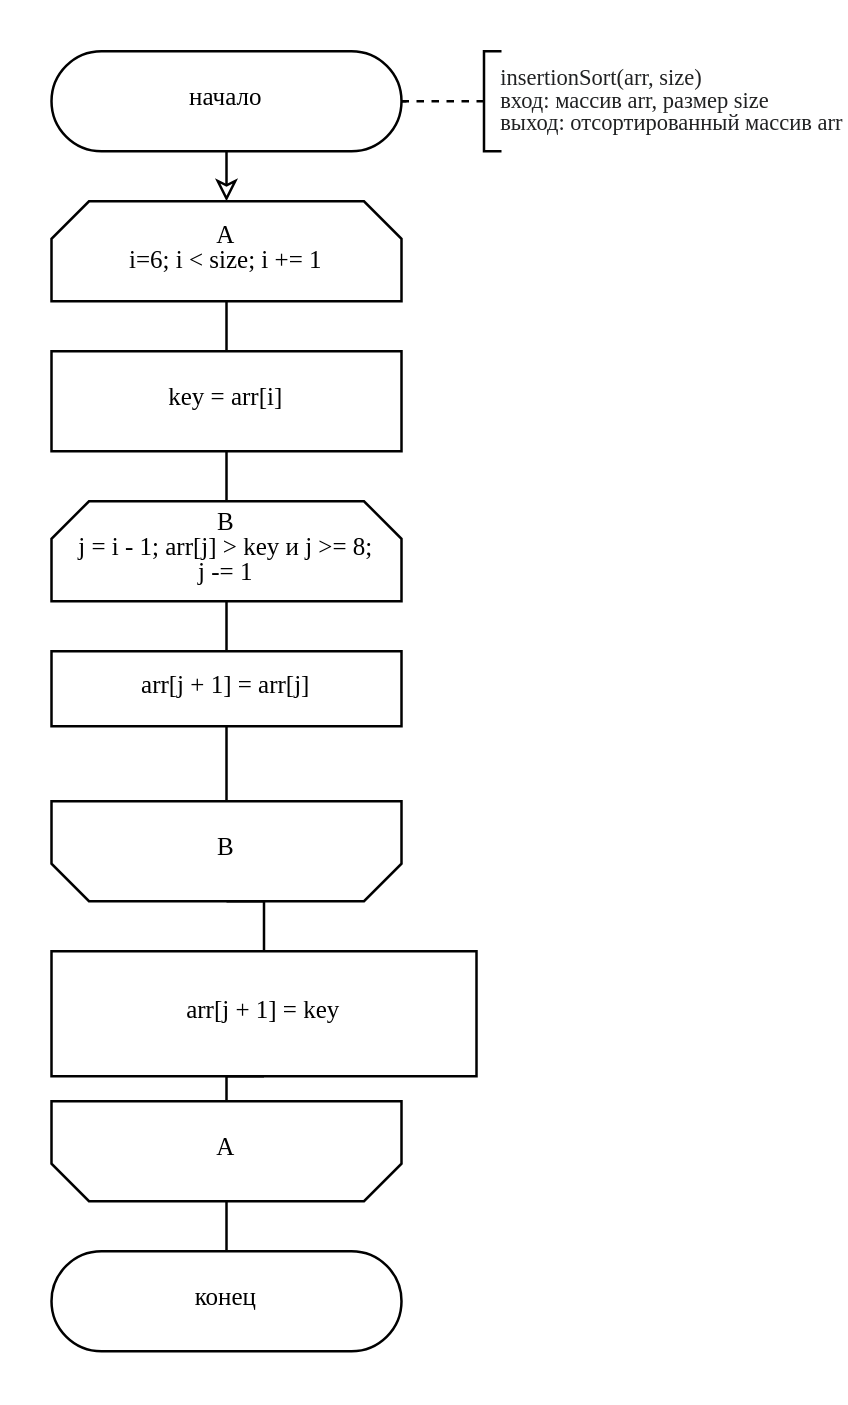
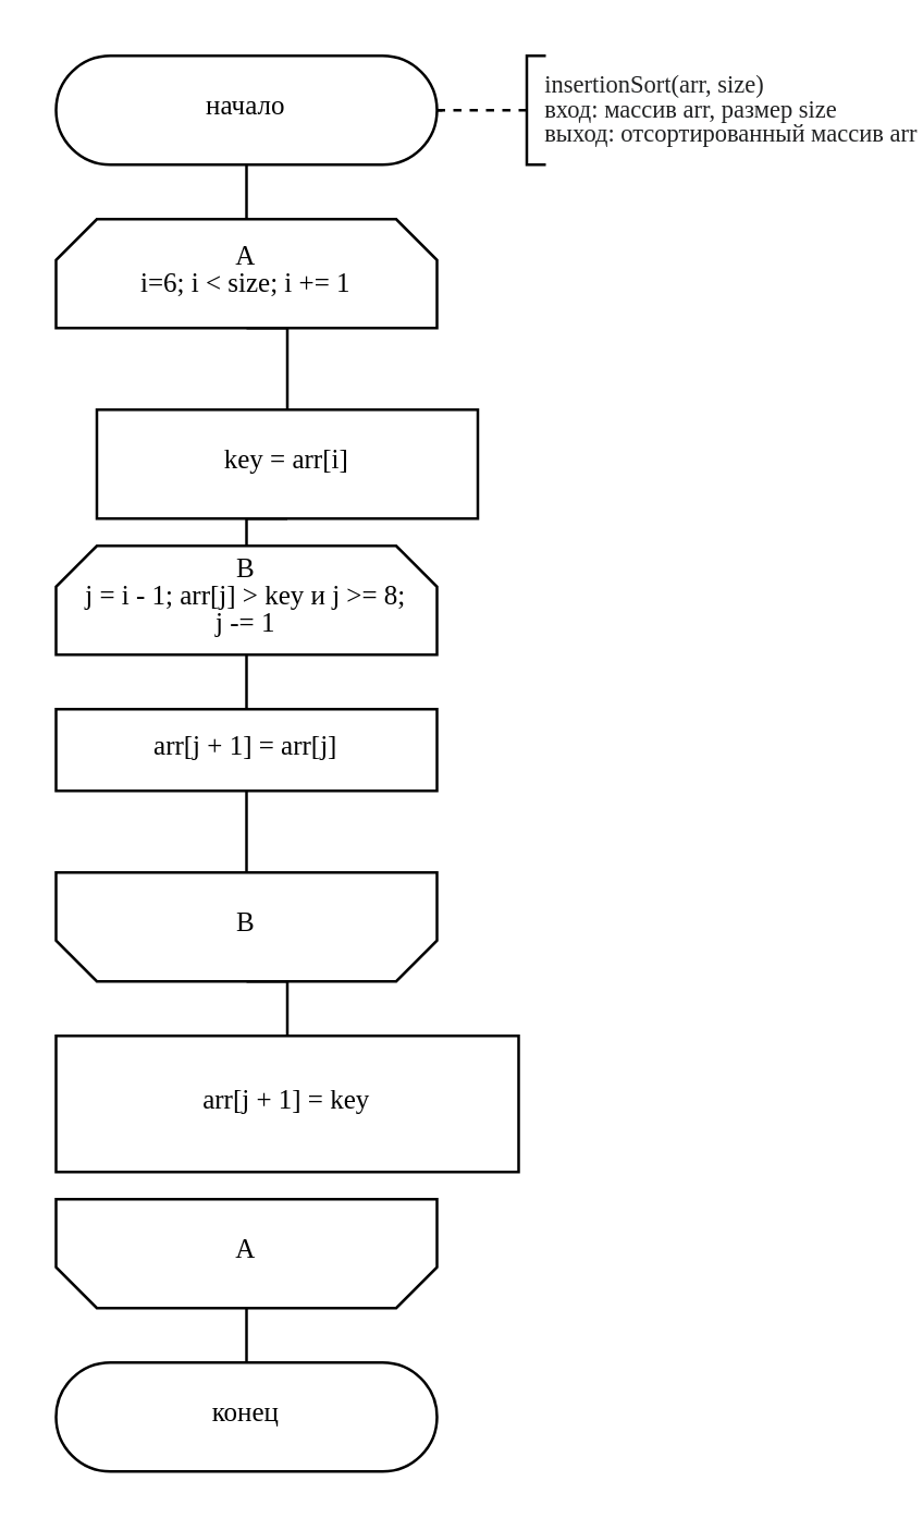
- <mxCell id="2" style="edgeStyle=orthogonalEdgeStyle;rounded=0;orthogonalLoop=1;jettySize=auto;html=1;exitX=0.5;exitY=1;exitDx=0;exitDy=0;entryX=0.5;entryY=0;entryDx=0;entryDy=0;entryPerimeter=0;fontSize=10;endArrow=classic;endFill=0;" parent="1" source="4" target="6" edge="1"><mxGeometry relative="1" as="geometry" /></mxCell>
+ <mxCell id="2" style="edgeStyle=orthogonalEdgeStyle;rounded=0;orthogonalLoop=1;jettySize=auto;html=1;exitX=0.5;exitY=1;exitDx=0;exitDy=0;entryX=0.5;entryY=0;entryDx=0;entryDy=0;entryPerimeter=0;fontSize=10;endArrow=none;endFill=0;" parent="1" source="4" target="6" edge="1"><mxGeometry relative="1" as="geometry" /></mxCell>
- <mxCell id="8" value="&lt;p style=&quot;line-height: 1&quot;&gt;key = arr[i]&lt;/p&gt;" style="shape=stencil(tVTRboMwDPyavFYh2T5gYtt/pKlXotIkcrJ1/fuaGKQiBq0mQEjgu3B3Bhyh69SYCEJJb84g9LtQKmKwkBLdEdww9iK5vHBZDbVJEWxm8MegM/sWmEkZwwku7pB7CecbQJc7Vn8I+UZrulPXNnhPIi74NGLueBIzztOz8pfFevvrqIqkf4YM2IdkVKjP52V3r9sIVxvlHcsO6VfPu57wOHG11YdbTbj6v6yuCZn7uXW9N/Z0xPDtD3+G+XJta0MbkEq+Fi+htOyP5Wai6QZvQgw0dmO7PE4PRn/OmPCJd0FnGqZWA8KDN8G7yYLr7IJiPXEoKG99BbgB);whiteSpace=wrap;html=1;aspect=fixed;fontFamily=Times New Roman;fontSize=10;spacingBottom=4;" parent="1" vertex="1"><mxGeometry x="20" y="140" width="140" height="40" as="geometry" /></mxCell>
+ <mxCell id="8" value="&lt;p style=&quot;line-height: 1&quot;&gt;key = arr[i]&lt;/p&gt;" style="shape=stencil(tVTRboMwDPyavFYh2T5gYtt/pKlXotIkcrJ1/fuaGKQiBq0mQEjgu3B3Bhyh69SYCEJJb84g9LtQKmKwkBLdEdww9iK5vHBZDbVJEWxm8MegM/sWmEkZwwku7pB7CecbQJc7Vn8I+UZrulPXNnhPIi74NGLueBIzztOz8pfFevvrqIqkf4YM2IdkVKjP52V3r9sIVxvlHcsO6VfPu57wOHG11YdbTbj6v6yuCZn7uXW9N/Z0xPDtD3+G+XJta0MbkEq+Fi+htOyP5Wai6QZvQgw0dmO7PE4PRn/OmPCJd0FnGqZWA8KDN8G7yYLr7IJiPXEoKG99BbgB);whiteSpace=wrap;html=1;aspect=fixed;fontFamily=Times New Roman;fontSize=10;spacingBottom=4;" parent="1" vertex="1"><mxGeometry x="35" y="150" width="140" height="40" as="geometry" /></mxCell>
- <mxCell id="17" style="edgeStyle=orthogonalEdgeStyle;rounded=0;orthogonalLoop=1;jettySize=auto;html=1;exitX=0.5;exitY=1;exitDx=0;exitDy=0;entryX=0.5;entryY=0;entryDx=0;entryDy=0;entryPerimeter=0;fontSize=10;endArrow=none;endFill=0;" parent="1" source="18" target="16" edge="1"><mxGeometry relative="1" as="geometry" /></mxCell>
